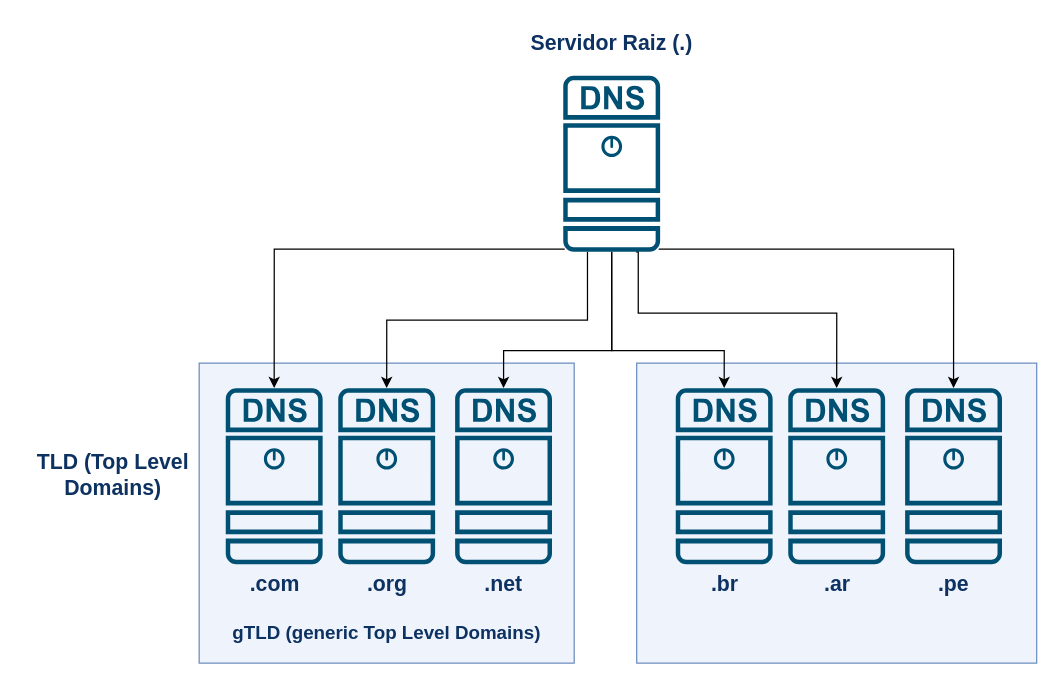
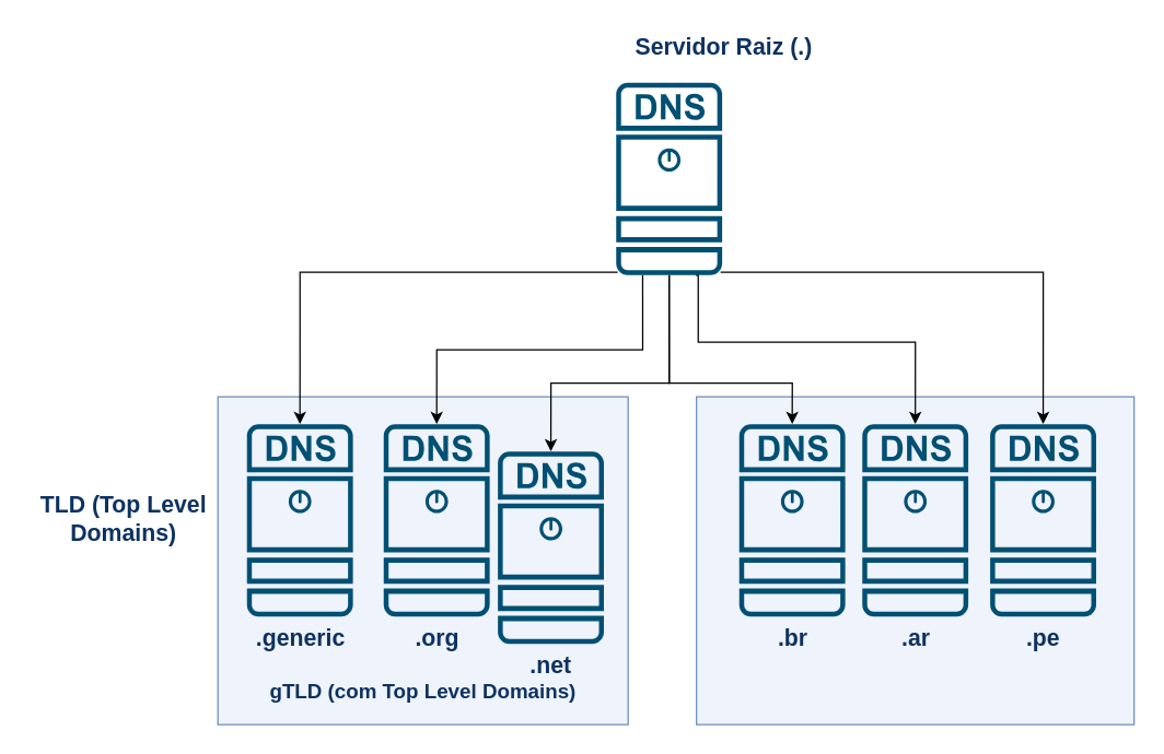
- <mxCell id="17" value="Servidor Raiz (.)" style="text;html=1;strokeColor=none;fillColor=none;align=center;verticalAlign=middle;whiteSpace=wrap;rounded=0;fontColor=#0D3261;fontStyle=1;fontSize=17;" vertex="1" parent="1"><mxGeometry x="418.75" y="20" width="140" height="30" as="geometry" /></mxCell>
+ <mxCell id="17" value="Servidor Raiz (.)" style="text;html=1;strokeColor=none;fillColor=none;align=center;verticalAlign=middle;whiteSpace=wrap;rounded=0;fontColor=#0D3261;fontStyle=1;fontSize=17;" vertex="1" parent="1"><mxGeometry x="458.75" y="20" width="140" height="30" as="geometry" /></mxCell>
- <mxCell id="5" value=".org" style="sketch=0;points=[[0.015,0.015,0],[0.985,0.015,0],[0.985,0.985,0],[0.015,0.985,0],[0.25,0,0],[0.5,0,0],[0.75,0,0],[1,0.25,0],[1,0.5,0],[1,0.75,0],[0.75,1,0],[0.5,1,0],[0.25,1,0],[0,0.75,0],[0,0.5,0],[0,0.25,0]];verticalLabelPosition=bottom;html=1;verticalAlign=top;aspect=fixed;align=center;pointerEvents=1;shape=mxgraph.cisco19.dns_server;fillColor=#005073;strokeColor=none;fontColor=#0D3261;fontStyle=1;fontSize=17;" vertex="1" parent="1"><mxGeometry x="270" y="310" width="77.5" height="140.91" as="geometry" /></mxCell>
+ <mxCell id="5" value=".org" style="sketch=0;points=[[0.015,0.015,0],[0.985,0.015,0],[0.985,0.985,0],[0.015,0.985,0],[0.25,0,0],[0.5,0,0],[0.75,0,0],[1,0.25,0],[1,0.5,0],[1,0.75,0],[0.75,1,0],[0.5,1,0],[0.25,1,0],[0,0.75,0],[0,0.5,0],[0,0.25,0]];verticalLabelPosition=bottom;html=1;verticalAlign=top;aspect=fixed;align=center;pointerEvents=1;shape=mxgraph.cisco19.dns_server;fillColor=#005073;strokeColor=none;fontColor=#0D3261;fontStyle=1;fontSize=17;" vertex="1" parent="1"><mxGeometry x="280" y="310" width="77.5" height="140.91" as="geometry" /></mxCell>
- <mxCell id="6" value=".net" style="sketch=0;points=[[0.015,0.015,0],[0.985,0.015,0],[0.985,0.985,0],[0.015,0.985,0],[0.25,0,0],[0.5,0,0],[0.75,0,0],[1,0.25,0],[1,0.5,0],[1,0.75,0],[0.75,1,0],[0.5,1,0],[0.25,1,0],[0,0.75,0],[0,0.5,0],[0,0.25,0]];verticalLabelPosition=bottom;html=1;verticalAlign=top;aspect=fixed;align=center;pointerEvents=1;shape=mxgraph.cisco19.dns_server;fillColor=#005073;strokeColor=none;fontColor=#0D3261;fontStyle=1;fontSize=17;" vertex="1" parent="1"><mxGeometry x="363.5" y="310" width="77.5" height="140.91" as="geometry" /></mxCell>
+ <mxCell id="6" value=".net" style="sketch=0;points=[[0.015,0.015,0],[0.985,0.015,0],[0.985,0.985,0],[0.015,0.985,0],[0.25,0,0],[0.5,0,0],[0.75,0,0],[1,0.25,0],[1,0.5,0],[1,0.75,0],[0.75,1,0],[0.5,1,0],[0.25,1,0],[0,0.75,0],[0,0.5,0],[0,0.25,0]];verticalLabelPosition=bottom;html=1;verticalAlign=top;aspect=fixed;align=center;pointerEvents=1;shape=mxgraph.cisco19.dns_server;fillColor=#005073;strokeColor=none;fontColor=#0D3261;fontStyle=1;fontSize=17;" vertex="1" parent="1"><mxGeometry x="363.5" y="330" width="77.5" height="140.91" as="geometry" /></mxCell>
- <mxCell id="4" value=".com" style="sketch=0;points=[[0.015,0.015,0],[0.985,0.015,0],[0.985,0.985,0],[0.015,0.985,0],[0.25,0,0],[0.5,0,0],[0.75,0,0],[1,0.25,0],[1,0.5,0],[1,0.75,0],[0.75,1,0],[0.5,1,0],[0.25,1,0],[0,0.75,0],[0,0.5,0],[0,0.25,0]];verticalLabelPosition=bottom;html=1;verticalAlign=top;aspect=fixed;align=center;pointerEvents=1;shape=mxgraph.cisco19.dns_server;fillColor=#005073;strokeColor=none;fontColor=#0D3261;fontStyle=1;fontSize=17;" vertex="1" parent="1"><mxGeometry x="180" y="310" width="77.5" height="140.91" as="geometry" /></mxCell>
+ <mxCell id="4" value=".generic" style="sketch=0;points=[[0.015,0.015,0],[0.985,0.015,0],[0.985,0.985,0],[0.015,0.985,0],[0.25,0,0],[0.5,0,0],[0.75,0,0],[1,0.25,0],[1,0.5,0],[1,0.75,0],[0.75,1,0],[0.5,1,0],[0.25,1,0],[0,0.75,0],[0,0.5,0],[0,0.25,0]];verticalLabelPosition=bottom;html=1;verticalAlign=top;aspect=fixed;align=center;pointerEvents=1;shape=mxgraph.cisco19.dns_server;fillColor=#005073;strokeColor=none;fontColor=#0D3261;fontStyle=1;fontSize=17;" vertex="1" parent="1"><mxGeometry x="180" y="310" width="77.5" height="140.91" as="geometry" /></mxCell>
- <mxCell id="19" value="gTLD (generic Top Level Domains)" style="text;html=1;strokeColor=none;fillColor=none;align=center;verticalAlign=middle;whiteSpace=wrap;rounded=0;fontColor=#0D3261;fontStyle=1;fontSize=15;" vertex="1" parent="1"><mxGeometry x="158.75" y="490" width="300" height="30" as="geometry" /></mxCell>
+ <mxCell id="19" value="gTLD (com Top Level Domains)" style="text;html=1;strokeColor=none;fillColor=none;align=center;verticalAlign=middle;whiteSpace=wrap;rounded=0;fontColor=#0D3261;fontStyle=1;fontSize=15;" vertex="1" parent="1"><mxGeometry x="158.75" y="490" width="300" height="30" as="geometry" /></mxCell>
